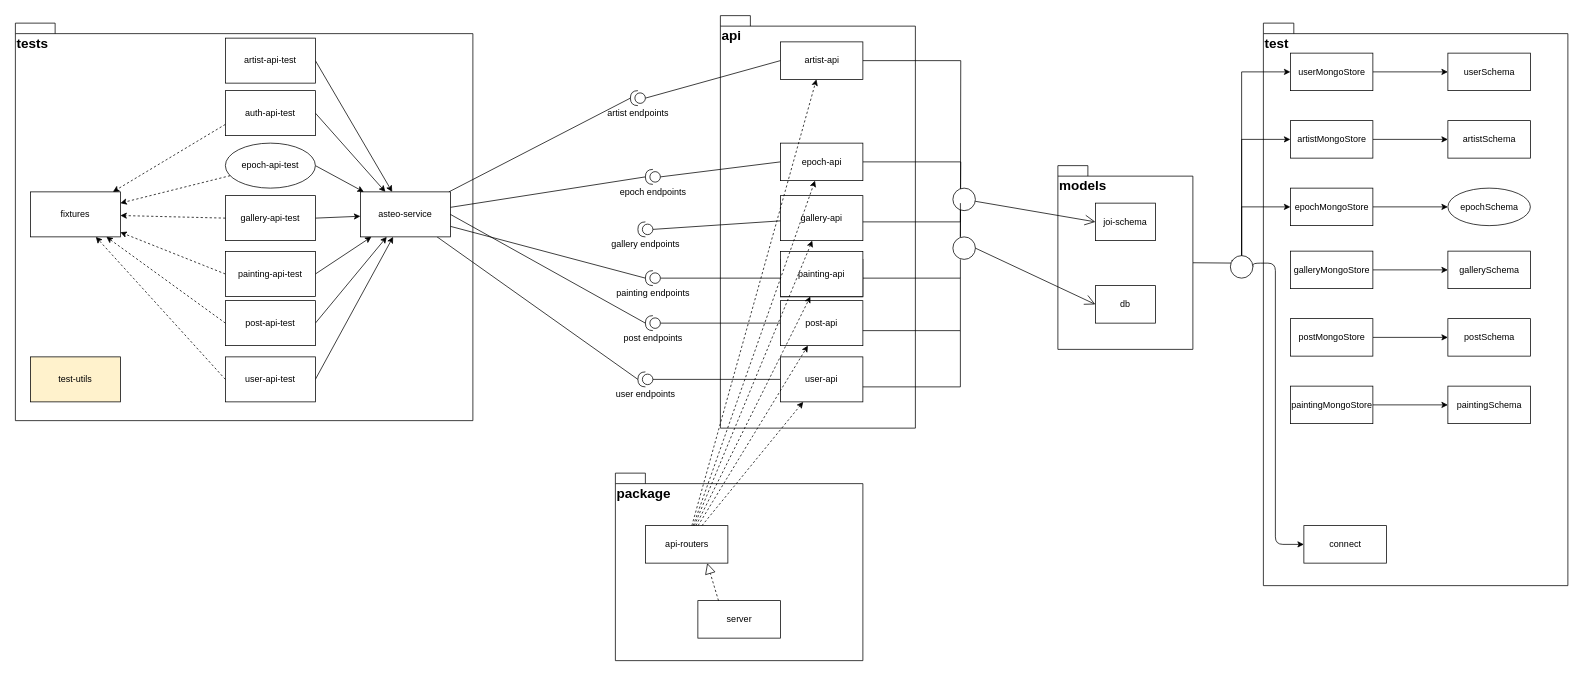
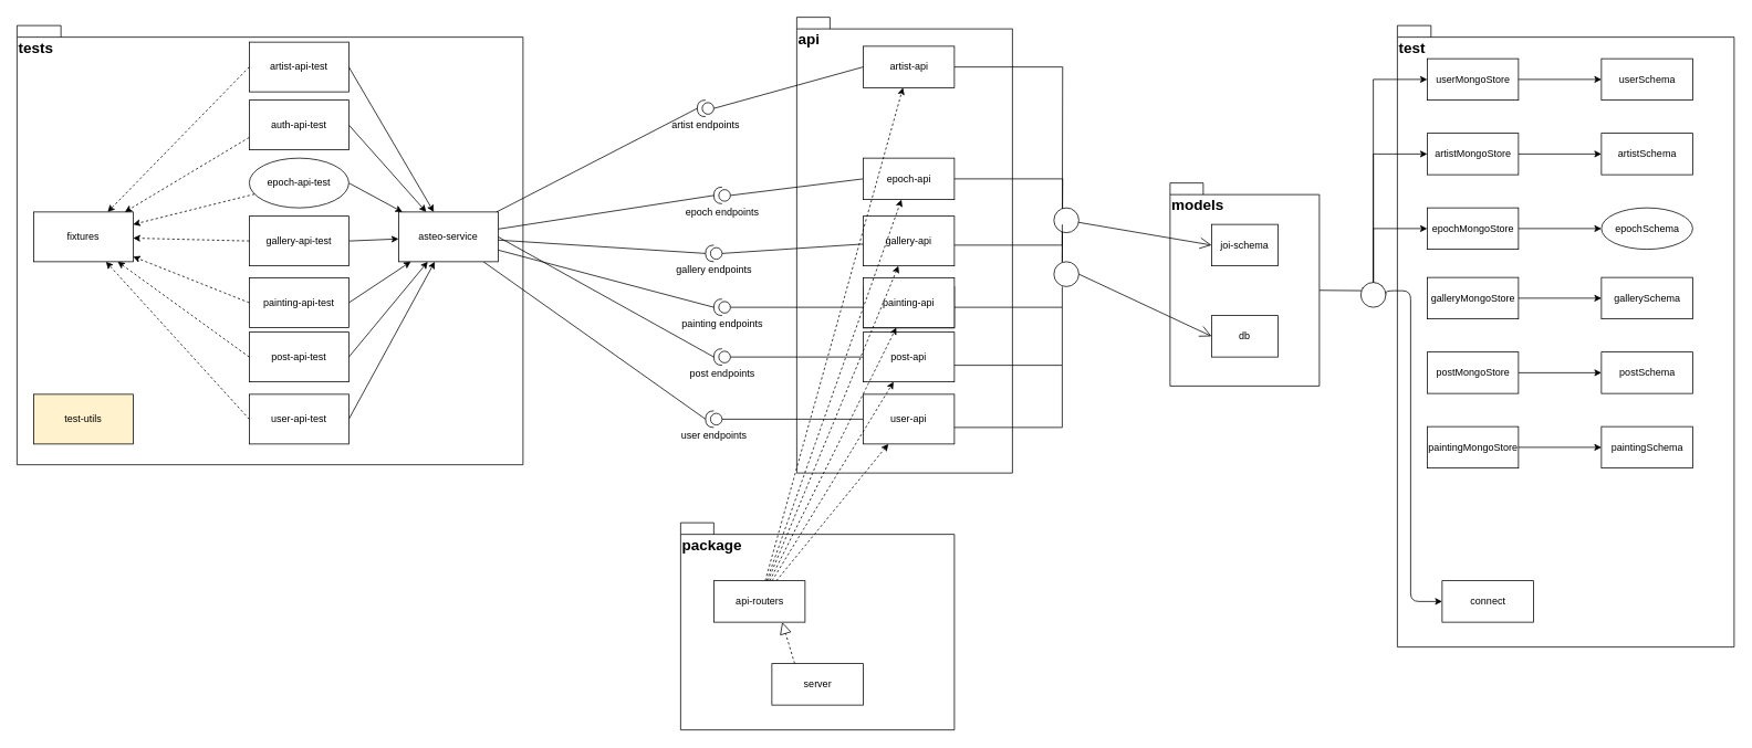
+ <mxCell id="4" style="edgeStyle=none;rounded=0;orthogonalLoop=1;jettySize=auto;html=1;exitX=0;exitY=0.5;exitDx=0;exitDy=0;dashed=1;" parent="1" source="6" target="7" edge="1"><mxGeometry relative="1" as="geometry" /></mxCell>
+ <mxCell id="78" style="edgeStyle=none;rounded=0;orthogonalLoop=1;jettySize=auto;html=1;entryX=1;entryY=0.5;entryDx=0;entryDy=0;entryPerimeter=0;endArrow=none;endFill=0;" parent="1" source="17" target="80" edge="1"><mxGeometry relative="1" as="geometry"><mxPoint x="640" y="315.625" as="sourcePoint" /></mxGeometry></mxCell>
